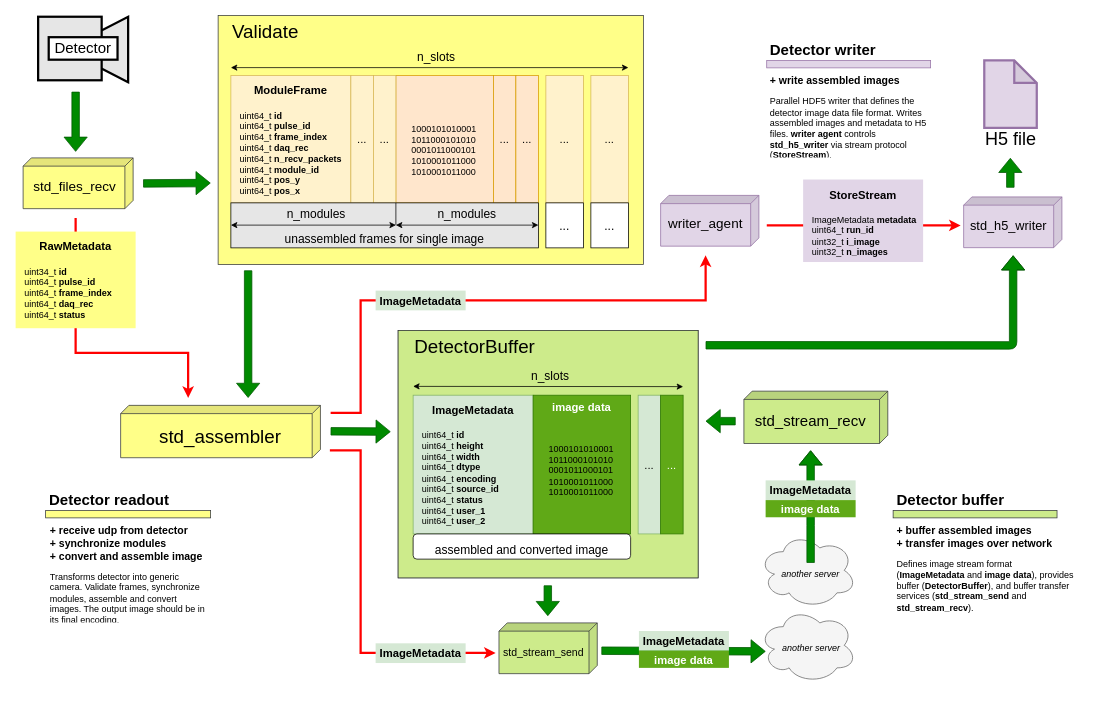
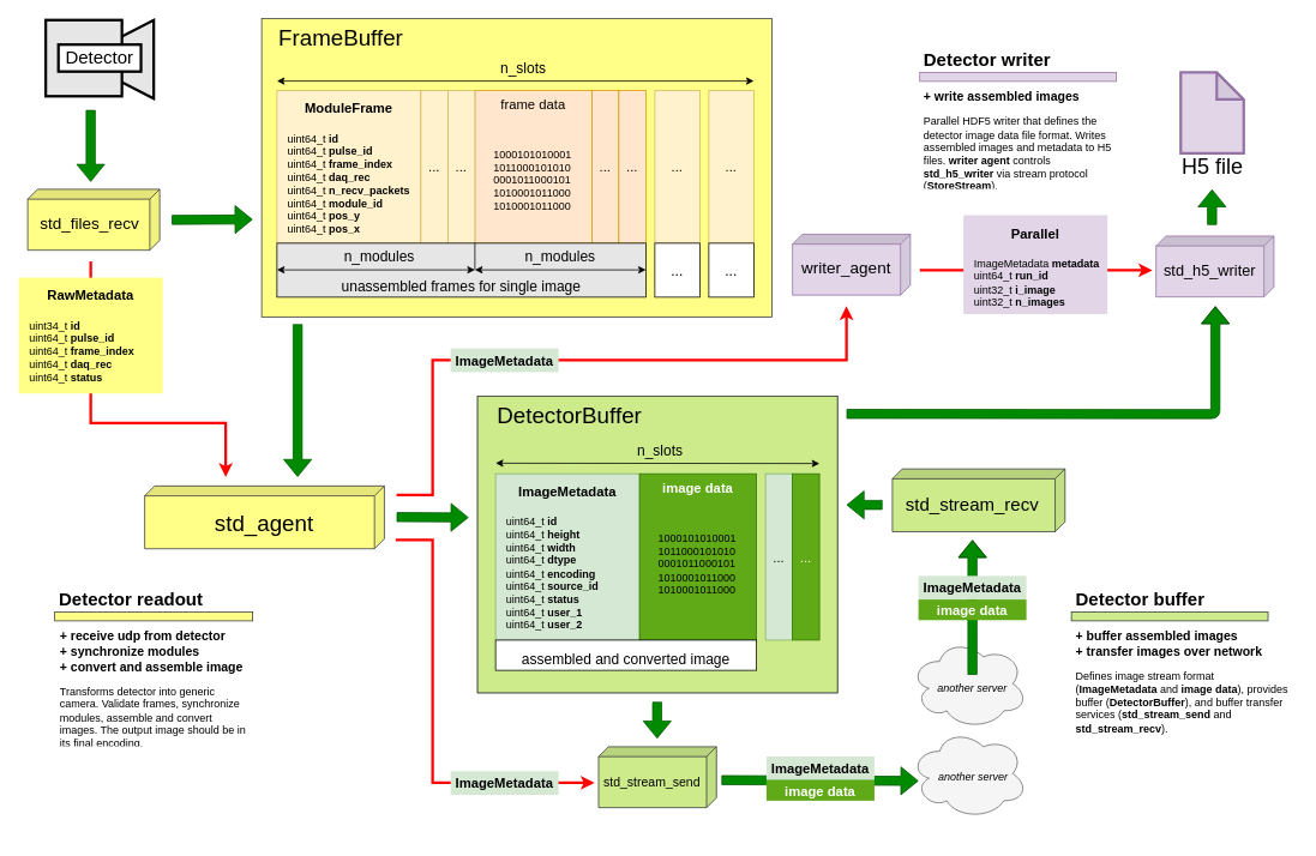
- <mxCell id="10" value="Validate" style="text;html=1;strokeColor=none;fillColor=none;align=left;verticalAlign=middle;whiteSpace=wrap;rounded=0;fontSize=25;" vertex="1" parent="8"><mxGeometry x="17" width="240" height="40" as="geometry" /></mxCell>
+ <mxCell id="10" value="FrameBuffer" style="text;html=1;strokeColor=none;fillColor=none;align=left;verticalAlign=middle;whiteSpace=wrap;rounded=0;fontSize=25;" vertex="1" parent="8"><mxGeometry x="17" width="240" height="40" as="geometry" /></mxCell>
+ <mxCell id="13" value="frame data" style="text;html=1;strokeColor=none;fillColor=none;align=center;verticalAlign=middle;whiteSpace=wrap;rounded=0;fontSize=15;" vertex="1" parent="11"><mxGeometry width="130.0" height="30.909" as="geometry" /></mxCell>
- <mxCell id="86" value="&lt;b&gt;StoreStream&lt;/b&gt;" style="text;html=1;strokeColor=none;fillColor=none;align=center;verticalAlign=middle;whiteSpace=wrap;rounded=0;fontSize=15;" vertex="1" parent="84"><mxGeometry width="160" height="40" as="geometry" /></mxCell>
+ <mxCell id="86" value="&lt;b&gt;Parallel&lt;/b&gt;" style="text;html=1;strokeColor=none;fillColor=none;align=center;verticalAlign=middle;whiteSpace=wrap;rounded=0;fontSize=15;" vertex="1" parent="84"><mxGeometry width="160" height="40" as="geometry" /></mxCell>
- <mxCell id="67" value="std_assembler" style="text;html=1;strokeColor=none;fillColor=none;align=center;verticalAlign=middle;whiteSpace=wrap;rounded=0;fontSize=25;" vertex="1" parent="65"><mxGeometry x="13.205" y="9.825" width="240" height="60.01" as="geometry" /></mxCell>
+ <mxCell id="67" value="std_agent" style="text;html=1;strokeColor=none;fillColor=none;align=center;verticalAlign=middle;whiteSpace=wrap;rounded=0;fontSize=25;" vertex="1" parent="65"><mxGeometry x="13.205" y="9.825" width="240" height="60.01" as="geometry" /></mxCell>
- <mxCell id="50" value="assembled and converted image" style="whiteSpace=wrap;html=1;fontSize=16;align=center;verticalAlign=bottom;rounded=1;" vertex="1" parent="35"><mxGeometry x="20" y="271.41" width="290" height="33.59" as="geometry" /></mxCell>
+ <mxCell id="50" value="assembled and converted image" style="rounded=0;whiteSpace=wrap;html=1;fontSize=16;align=center;verticalAlign=bottom;" vertex="1" parent="35"><mxGeometry x="20" y="271.41" width="290" height="33.59" as="geometry" /></mxCell>
